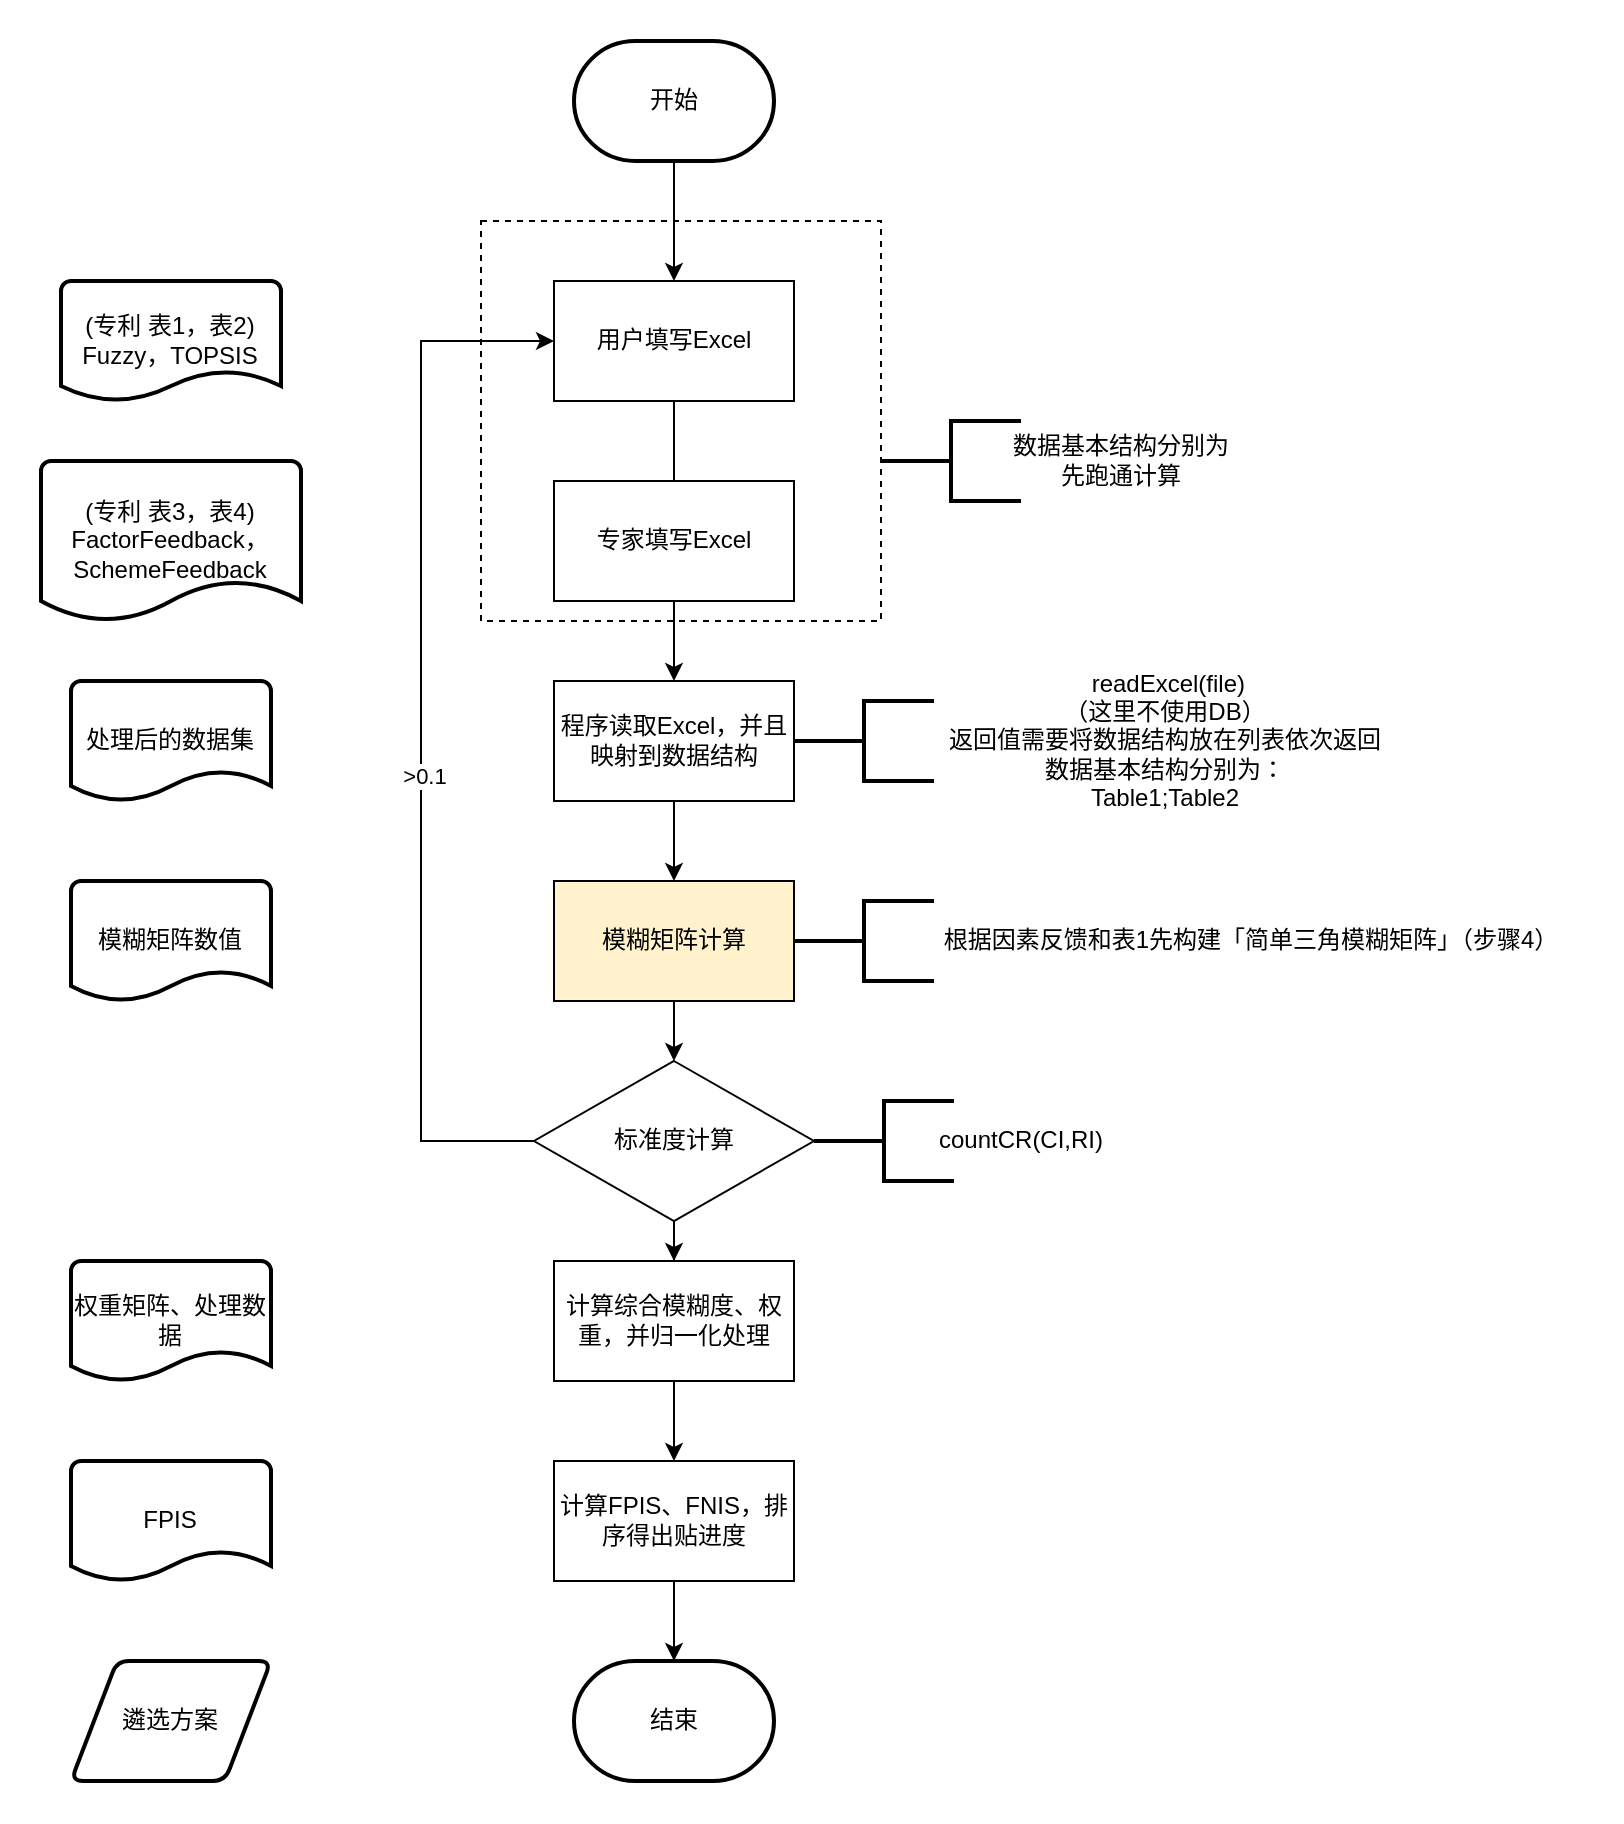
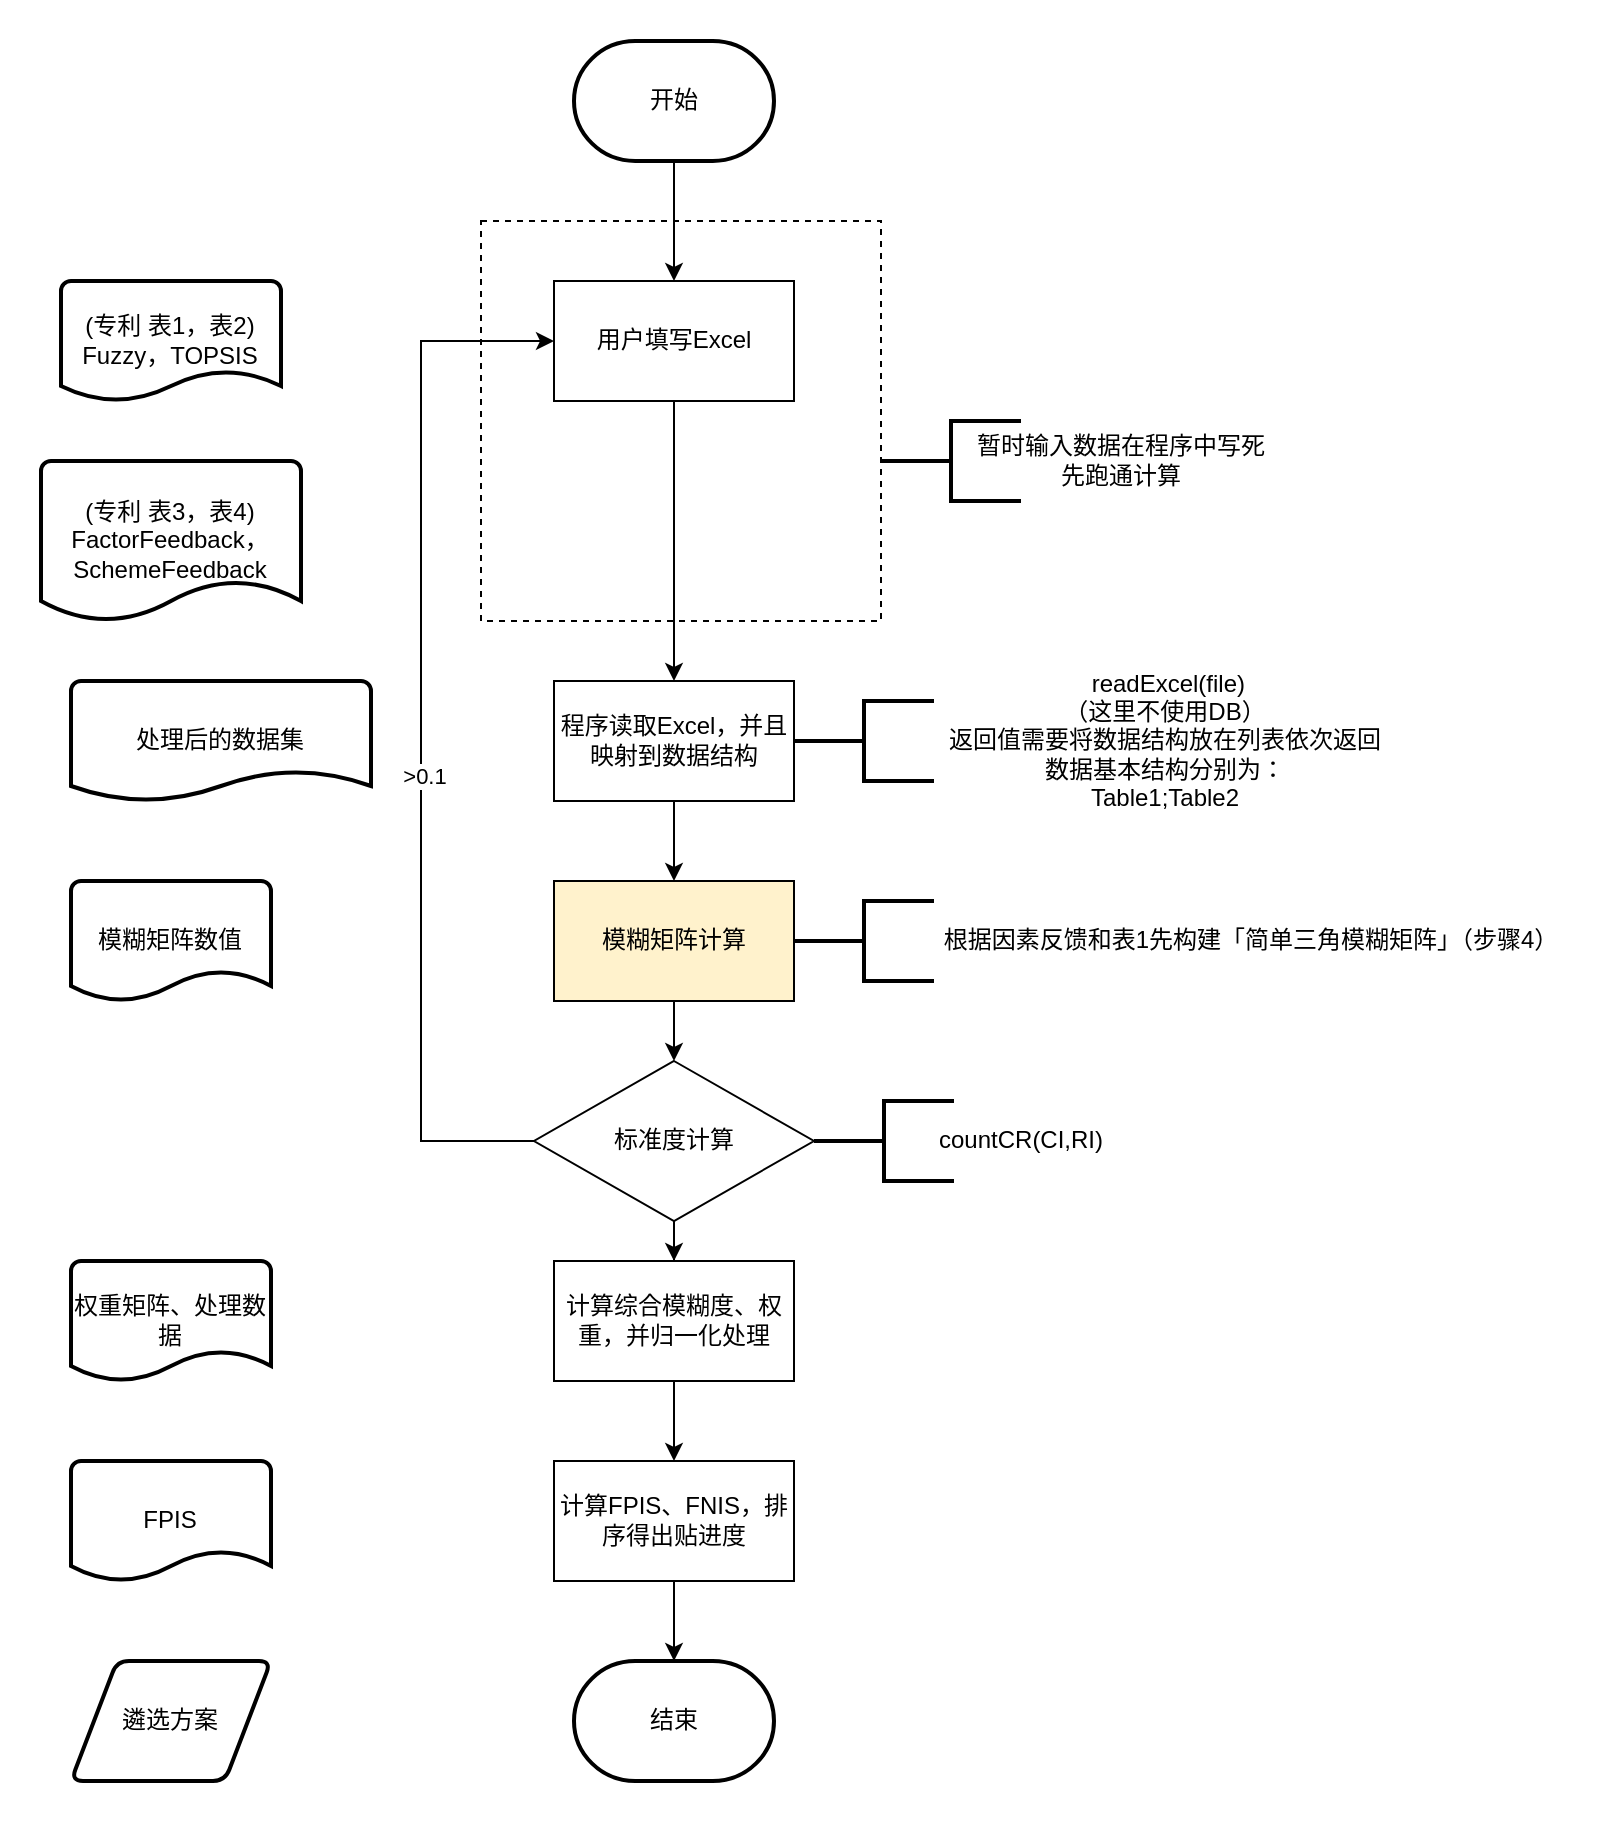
- <mxCell id="33" value="数据基本结构分别为&lt;br&gt;先跑通计算" style="text;html=1;align=center;verticalAlign=middle;resizable=0;points=[];autosize=1;strokeColor=none;fillColor=none;" parent="1" vertex="1"><mxGeometry x="480" y="215" width="160" height="30" as="geometry" /></mxCell>
+ <mxCell id="33" value="暂时输入数据在程序中写死&lt;br&gt;先跑通计算" style="text;html=1;align=center;verticalAlign=middle;resizable=0;points=[];autosize=1;strokeColor=none;fillColor=none;" parent="1" vertex="1"><mxGeometry x="480" y="215" width="160" height="30" as="geometry" /></mxCell>
- <mxCell id="26" value="专家填写Excel" style="rounded=0;whiteSpace=wrap;html=1;" parent="1" vertex="1"><mxGeometry x="276.5" y="240" width="120" height="60" as="geometry" /></mxCell>
- <mxCell id="21" value="处理后的数据集" style="strokeWidth=2;html=1;shape=mxgraph.flowchart.document2;whiteSpace=wrap;size=0.25;" parent="1" vertex="1"><mxGeometry x="35" y="340" width="100" height="60" as="geometry" /></mxCell>
+ <mxCell id="21" value="处理后的数据集" style="strokeWidth=2;html=1;shape=mxgraph.flowchart.document2;whiteSpace=wrap;size=0.25;" parent="1" vertex="1"><mxGeometry x="35" y="340" width="150" height="60" as="geometry" /></mxCell>
